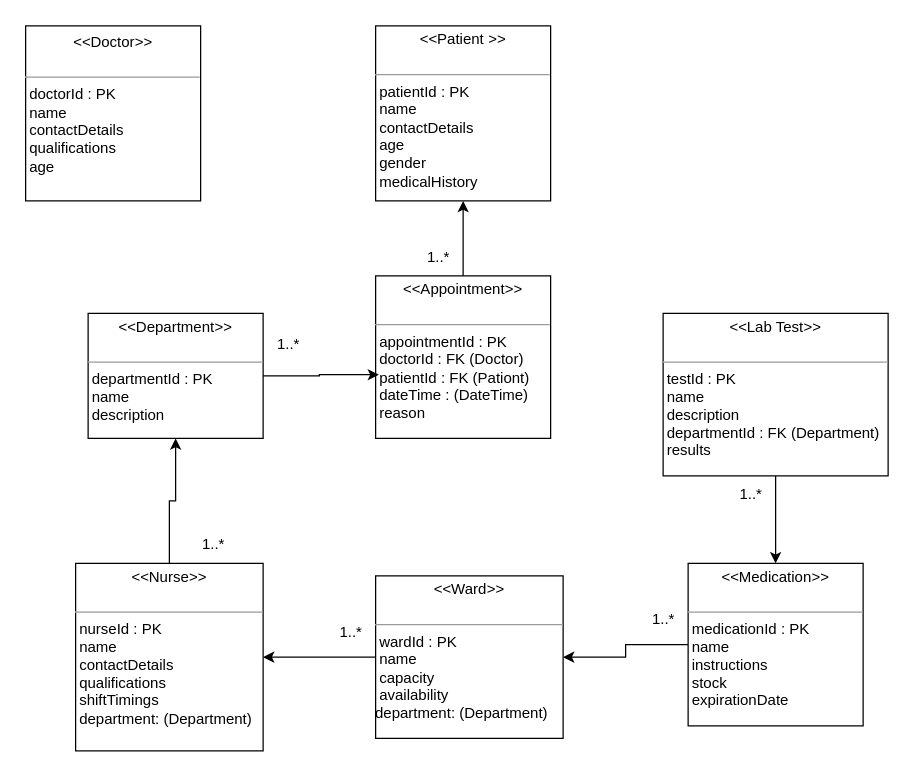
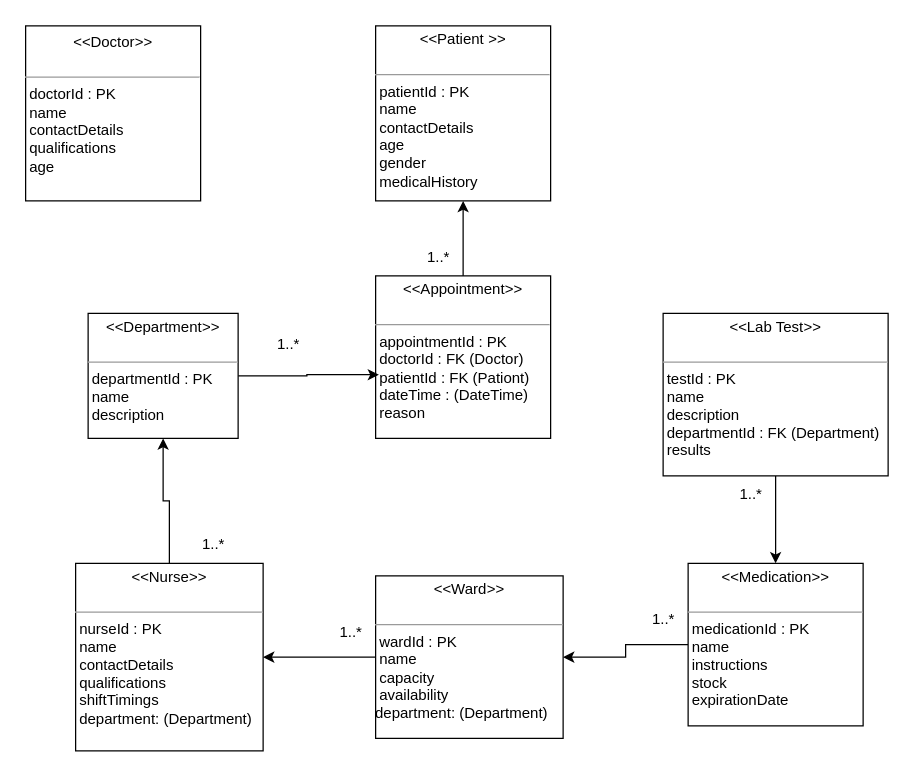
- <mxCell id="7" value="&lt;p style=&quot;margin:0px;margin-top:4px;text-align:center;&quot;&gt;&lt;i&gt;&amp;lt;&amp;lt;&lt;/i&gt;Department&lt;i&gt;&amp;gt;&amp;gt;&lt;/i&gt;&lt;br&gt;&lt;br&gt;&lt;/p&gt;&lt;hr size=&quot;1&quot;&gt;&amp;nbsp;departmentId : PK&lt;br&gt;&lt;span style=&quot;background-color: initial;&quot;&gt;&amp;nbsp;&lt;/span&gt;name&lt;br&gt;&amp;nbsp;description&amp;nbsp;&lt;br&gt;&lt;span style=&quot;background-color: initial;&quot;&gt;&lt;br&gt;&lt;/span&gt;&lt;span&gt;&lt;br&gt;&lt;/span&gt;" style="verticalAlign=top;align=left;overflow=fill;fontSize=12;fontFamily=Helvetica;html=1;rounded=0;shadow=0;comic=0;labelBackgroundColor=none;strokeWidth=1" vertex="1" parent="1"><mxGeometry x="70" y="250" width="140" height="100" as="geometry" /></mxCell>
+ <mxCell id="7" value="&lt;p style=&quot;margin:0px;margin-top:4px;text-align:center;&quot;&gt;&lt;i&gt;&amp;lt;&amp;lt;&lt;/i&gt;Department&lt;i&gt;&amp;gt;&amp;gt;&lt;/i&gt;&lt;br&gt;&lt;br&gt;&lt;/p&gt;&lt;hr size=&quot;1&quot;&gt;&amp;nbsp;departmentId : PK&lt;br&gt;&lt;span style=&quot;background-color: initial;&quot;&gt;&amp;nbsp;&lt;/span&gt;name&lt;br&gt;&amp;nbsp;description&amp;nbsp;&lt;br&gt;&lt;span style=&quot;background-color: initial;&quot;&gt;&lt;br&gt;&lt;/span&gt;&lt;span&gt;&lt;br&gt;&lt;/span&gt;" style="verticalAlign=top;align=left;overflow=fill;fontSize=12;fontFamily=Helvetica;html=1;rounded=0;shadow=0;comic=0;labelBackgroundColor=none;strokeWidth=1" vertex="1" parent="1"><mxGeometry x="70" y="250" width="120" height="100" as="geometry" /></mxCell>
